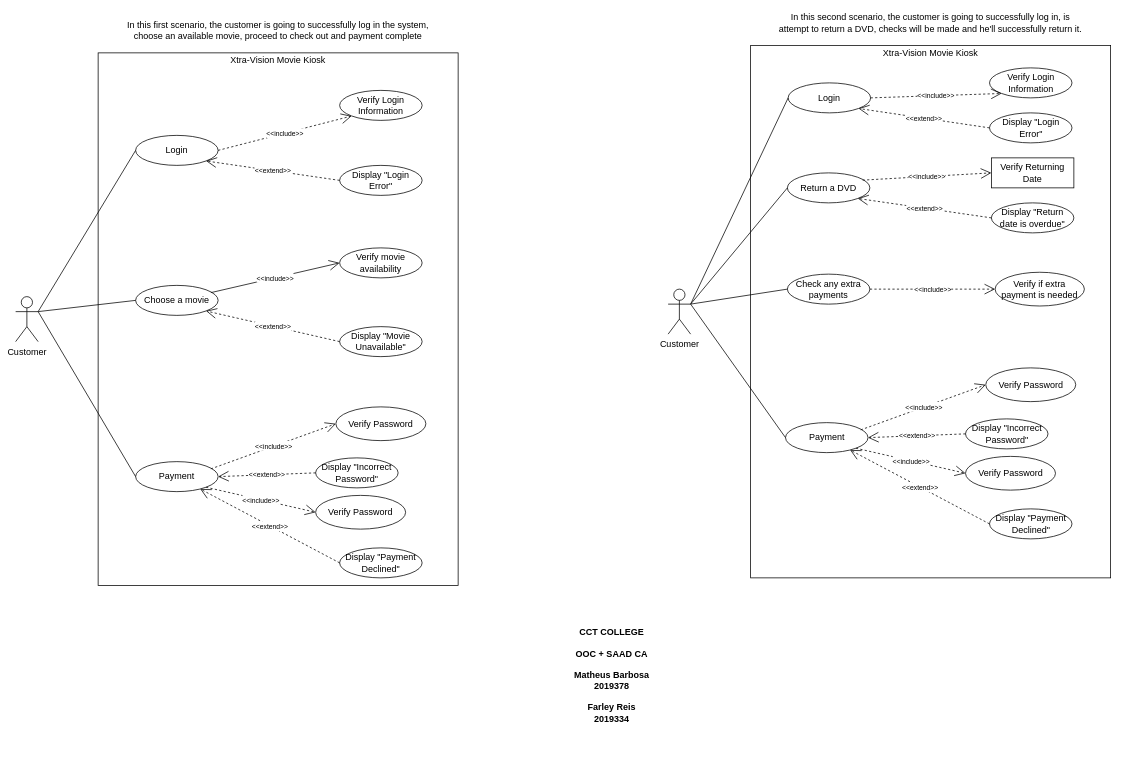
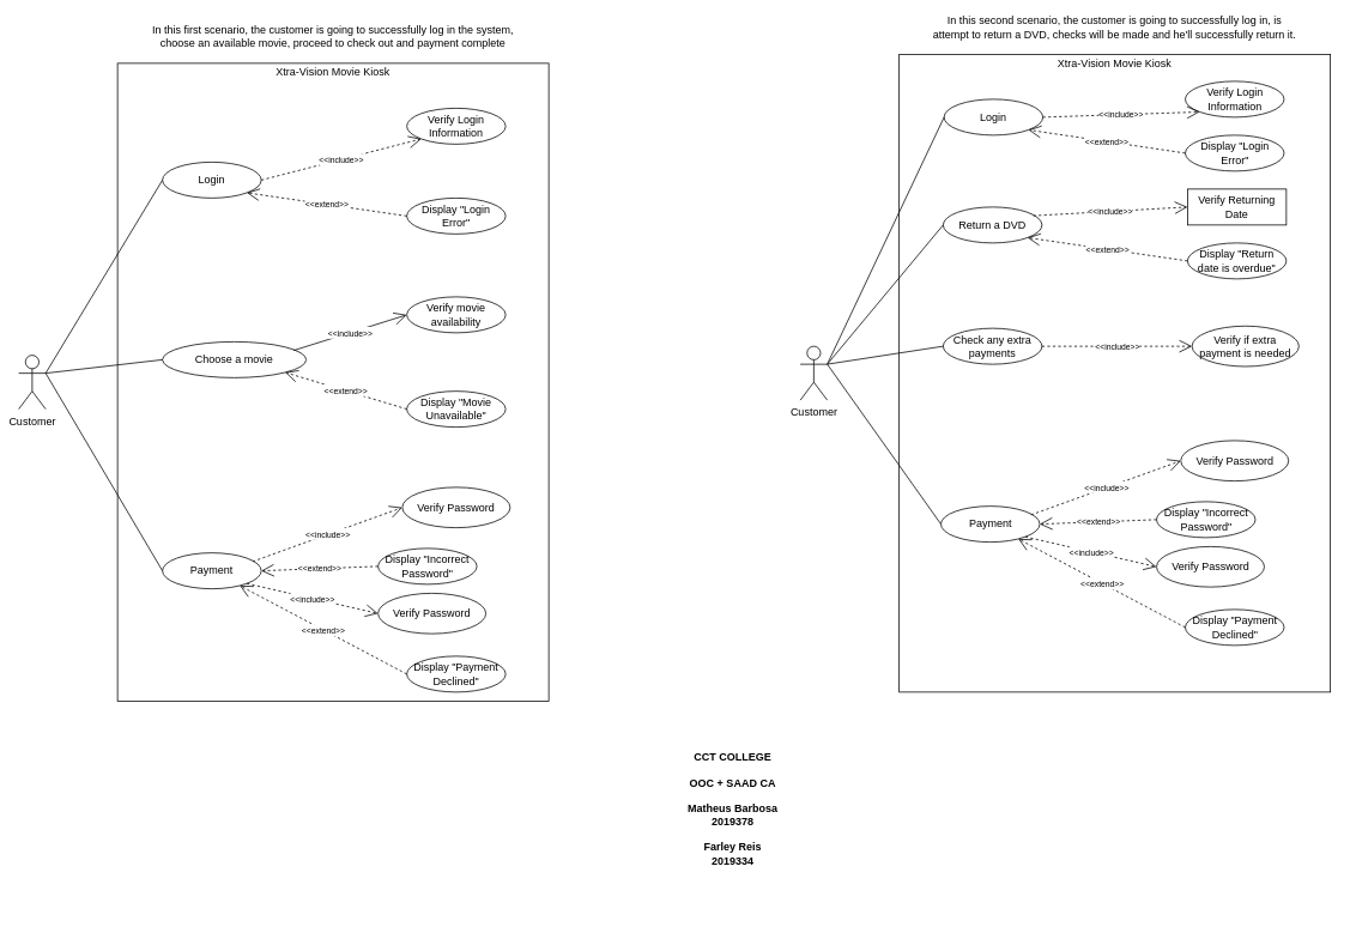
- <mxCell id="12" value="Choose a movie" style="ellipse;whiteSpace=wrap;html=1;" vertex="1" parent="1"><mxGeometry x="180" y="380" width="110" height="40" as="geometry" /></mxCell>
+ <mxCell id="12" value="Choose a movie" style="ellipse;whiteSpace=wrap;html=1;" vertex="1" parent="1"><mxGeometry x="180" y="380" width="160" height="40" as="geometry" /></mxCell>
